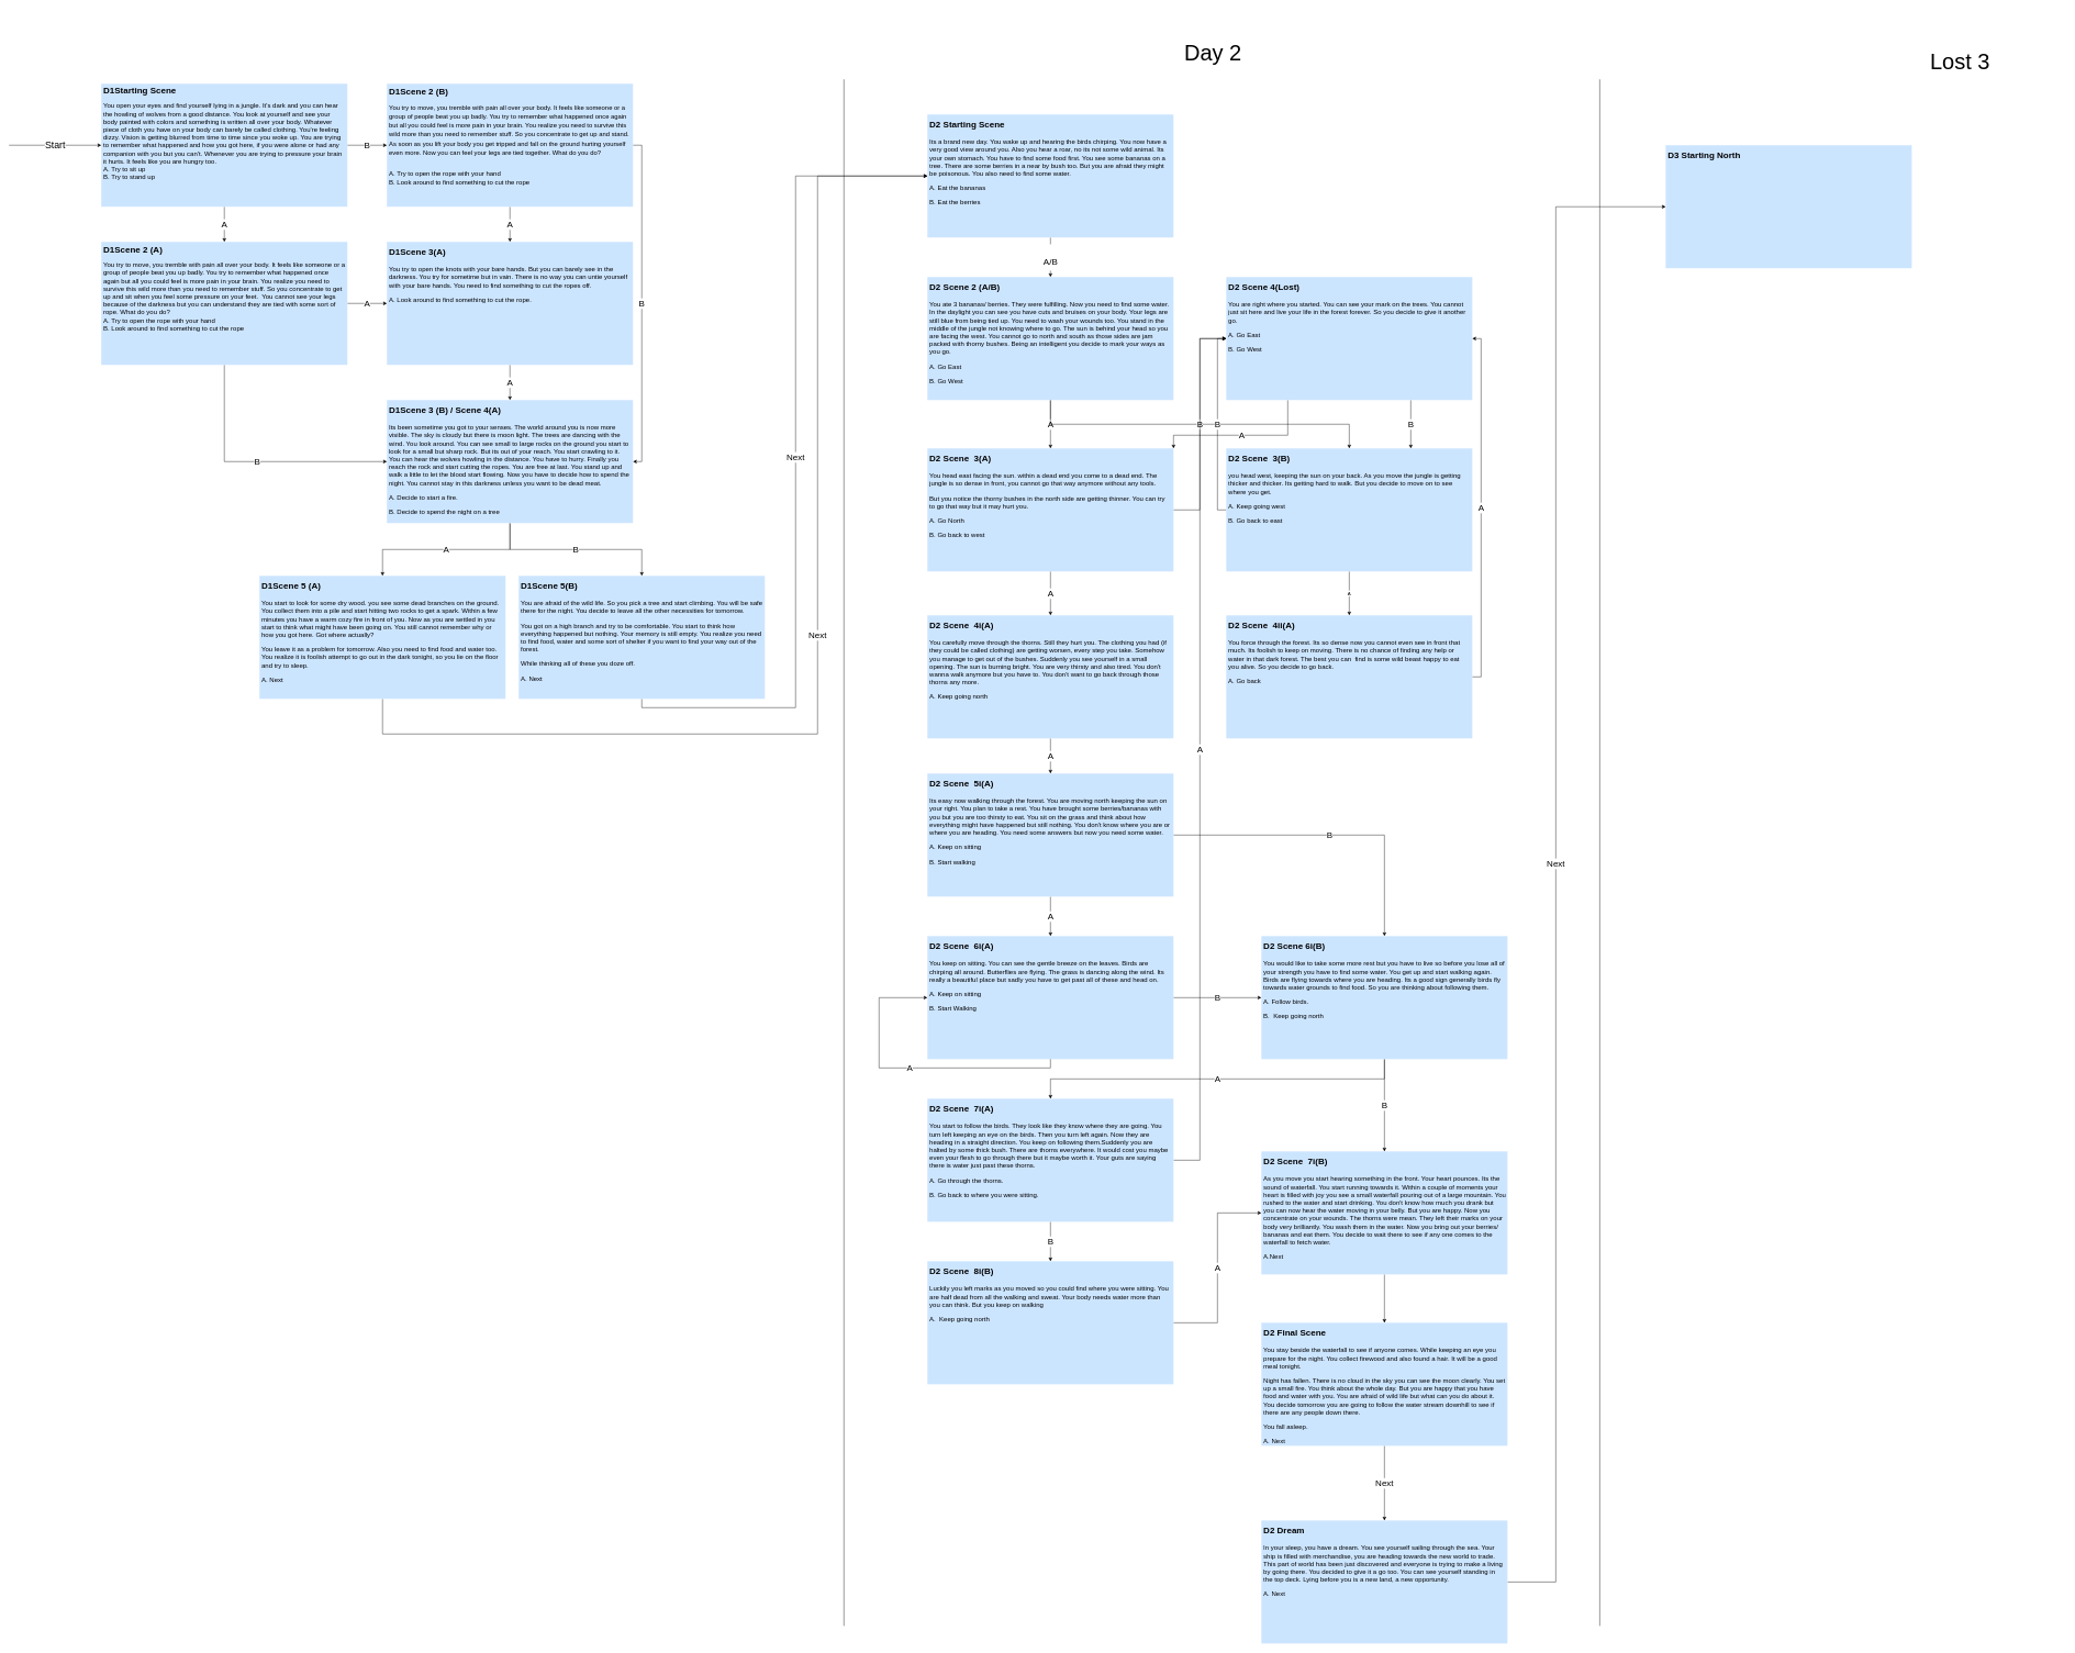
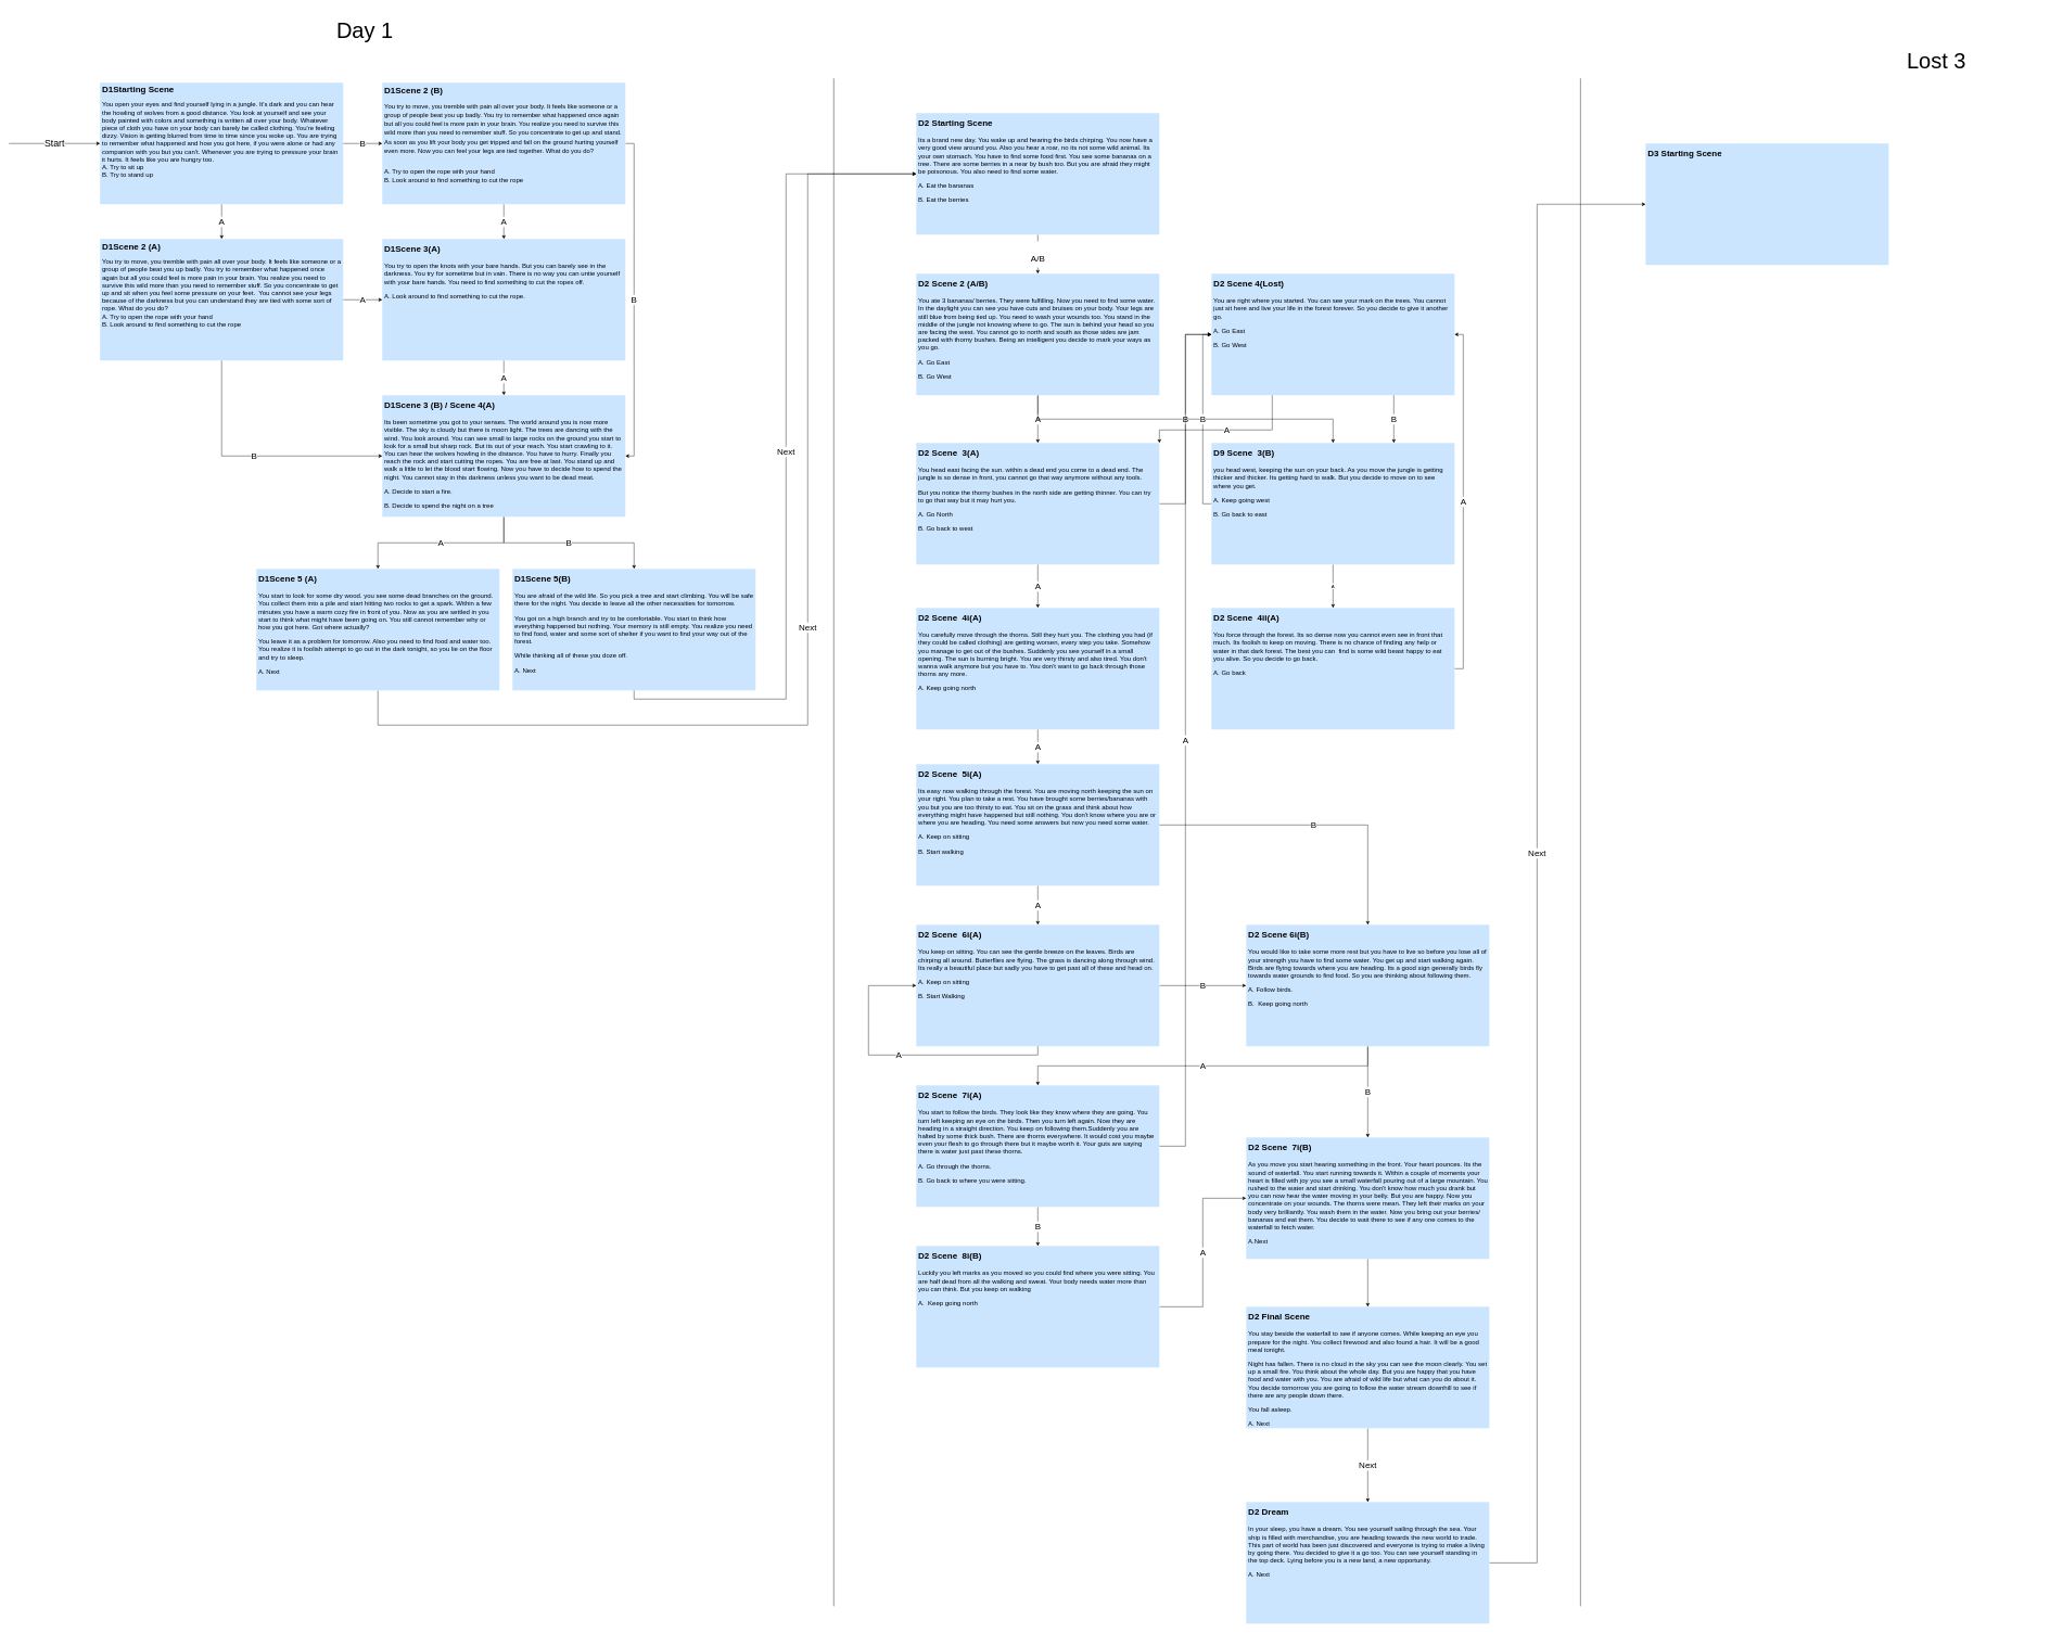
+ <mxCell id="21" value="Day 1" style="text;html=1;strokeColor=none;fillColor=none;align=center;verticalAlign=middle;whiteSpace=wrap;rounded=0;fontSize=50;fontColor=#000000;" parent="1" vertex="1"><mxGeometry x="600" y="20" width="480" height="100" as="geometry" /></mxCell>
- <mxCell id="22" value="Day 2" style="text;html=1;strokeColor=none;fillColor=none;align=center;verticalAlign=middle;whiteSpace=wrap;rounded=0;fontSize=50;fontColor=#000000;" parent="1" vertex="1"><mxGeometry x="2520" y="70" width="480" height="100" as="geometry" /></mxCell>
- <mxCell id="64" value="&lt;p&gt;&lt;b&gt;D3 Starting North&lt;/b&gt;&lt;/p&gt;" style="text;html=1;strokeColor=none;spacing=5;spacingTop=-20;whiteSpace=wrap;overflow=hidden;rounded=0;fontSize=20;fontColor=#000000;fillColor=#CCE5FF;" parent="1" vertex="1"><mxGeometry x="3790" y="330" width="560" height="280" as="geometry" /></mxCell>
+ <mxCell id="64" value="&lt;p&gt;&lt;b&gt;D3 Starting Scene&lt;/b&gt;&lt;/p&gt;" style="text;html=1;strokeColor=none;spacing=5;spacingTop=-20;whiteSpace=wrap;overflow=hidden;rounded=0;fontSize=20;fontColor=#000000;fillColor=#CCE5FF;" parent="1" vertex="1"><mxGeometry x="3790" y="330" width="560" height="280" as="geometry" /></mxCell>
- <mxCell id="34" value="&lt;p&gt;&lt;font style=&quot;font-size: 20px&quot;&gt;&lt;b&gt;D2 Scene&amp;nbsp; 3(B)&lt;/b&gt;&lt;/font&gt;&lt;/p&gt;&lt;p style=&quot;font-size: 15px&quot;&gt;&lt;span&gt;you head west, keeping the sun on your back. As you move the jungle is getting thicker and thicker. Its getting hard to walk. But you decide to move on to see where you get.&lt;/span&gt;&lt;/p&gt;&lt;p style=&quot;font-size: 15px&quot;&gt;&lt;span&gt;A. Keep going west&lt;/span&gt;&lt;br&gt;&lt;/p&gt;&lt;p style=&quot;font-size: 15px&quot;&gt;B. Go back to east&lt;/p&gt;&lt;p style=&quot;font-size: 15px&quot;&gt;&lt;br&gt;&lt;/p&gt;" style="text;html=1;strokeColor=none;spacing=5;spacingTop=-20;whiteSpace=wrap;overflow=hidden;rounded=0;fontSize=20;fontColor=#000000;fillColor=#CCE5FF;" parent="1" vertex="1"><mxGeometry x="2790" y="1020" width="560" height="280" as="geometry" /></mxCell>
+ <mxCell id="34" value="&lt;p&gt;&lt;font style=&quot;font-size: 20px&quot;&gt;&lt;b&gt;D9 Scene&amp;nbsp; 3(B)&lt;/b&gt;&lt;/font&gt;&lt;/p&gt;&lt;p style=&quot;font-size: 15px&quot;&gt;&lt;span&gt;you head west, keeping the sun on your back. As you move the jungle is getting thicker and thicker. Its getting hard to walk. But you decide to move on to see where you get.&lt;/span&gt;&lt;/p&gt;&lt;p style=&quot;font-size: 15px&quot;&gt;&lt;span&gt;A. Keep going west&lt;/span&gt;&lt;br&gt;&lt;/p&gt;&lt;p style=&quot;font-size: 15px&quot;&gt;B. Go back to east&lt;/p&gt;&lt;p style=&quot;font-size: 15px&quot;&gt;&lt;br&gt;&lt;/p&gt;" style="text;html=1;strokeColor=none;spacing=5;spacingTop=-20;whiteSpace=wrap;overflow=hidden;rounded=0;fontSize=20;fontColor=#000000;fillColor=#CCE5FF;" parent="1" vertex="1"><mxGeometry x="2790" y="1020" width="560" height="280" as="geometry" /></mxCell>
- <mxCell id="44" value="&lt;p&gt;&lt;font style=&quot;font-size: 20px&quot;&gt;&lt;b&gt;D2 Scene&amp;nbsp; 6i(A)&lt;/b&gt;&lt;/font&gt;&lt;/p&gt;&lt;p style=&quot;font-size: 15px&quot;&gt;&lt;span&gt;You keep on sitting. You can see the gentle breeze on the leaves. Birds are chirping all around. Butterflies are flying. The grass is dancing along the wind. Its really a beautiful place but sadly you have to get past all of these and head on.&lt;/span&gt;&lt;/p&gt;&lt;p style=&quot;font-size: 15px&quot;&gt;&lt;span&gt;A. Keep on sitting&lt;/span&gt;&lt;br&gt;&lt;/p&gt;&lt;p style=&quot;font-size: 15px&quot;&gt;B. Start Walking&lt;/p&gt;&lt;p style=&quot;font-size: 15px&quot;&gt;&lt;br&gt;&lt;/p&gt;" style="text;html=1;strokeColor=none;spacing=5;spacingTop=-20;whiteSpace=wrap;overflow=hidden;rounded=0;fontSize=20;fontColor=#000000;fillColor=#CCE5FF;" parent="1" vertex="1"><mxGeometry x="2110" y="2130" width="560" height="280" as="geometry" /></mxCell>
+ <mxCell id="44" value="&lt;p&gt;&lt;font style=&quot;font-size: 20px&quot;&gt;&lt;b&gt;D2 Scene&amp;nbsp; 6i(A)&lt;/b&gt;&lt;/font&gt;&lt;/p&gt;&lt;p style=&quot;font-size: 15px&quot;&gt;&lt;span&gt;You keep on sitting. You can see the gentle breeze on the leaves. Birds are chirping all around. Butterflies are flying. The grass is dancing along through wind. Its really a beautiful place but sadly you have to get past all of these and head on.&lt;/span&gt;&lt;/p&gt;&lt;p style=&quot;font-size: 15px&quot;&gt;&lt;span&gt;A. Keep on sitting&lt;/span&gt;&lt;br&gt;&lt;/p&gt;&lt;p style=&quot;font-size: 15px&quot;&gt;B. Start Walking&lt;/p&gt;&lt;p style=&quot;font-size: 15px&quot;&gt;&lt;br&gt;&lt;/p&gt;" style="text;html=1;strokeColor=none;spacing=5;spacingTop=-20;whiteSpace=wrap;overflow=hidden;rounded=0;fontSize=20;fontColor=#000000;fillColor=#CCE5FF;" parent="1" vertex="1"><mxGeometry x="2110" y="2130" width="560" height="280" as="geometry" /></mxCell>
